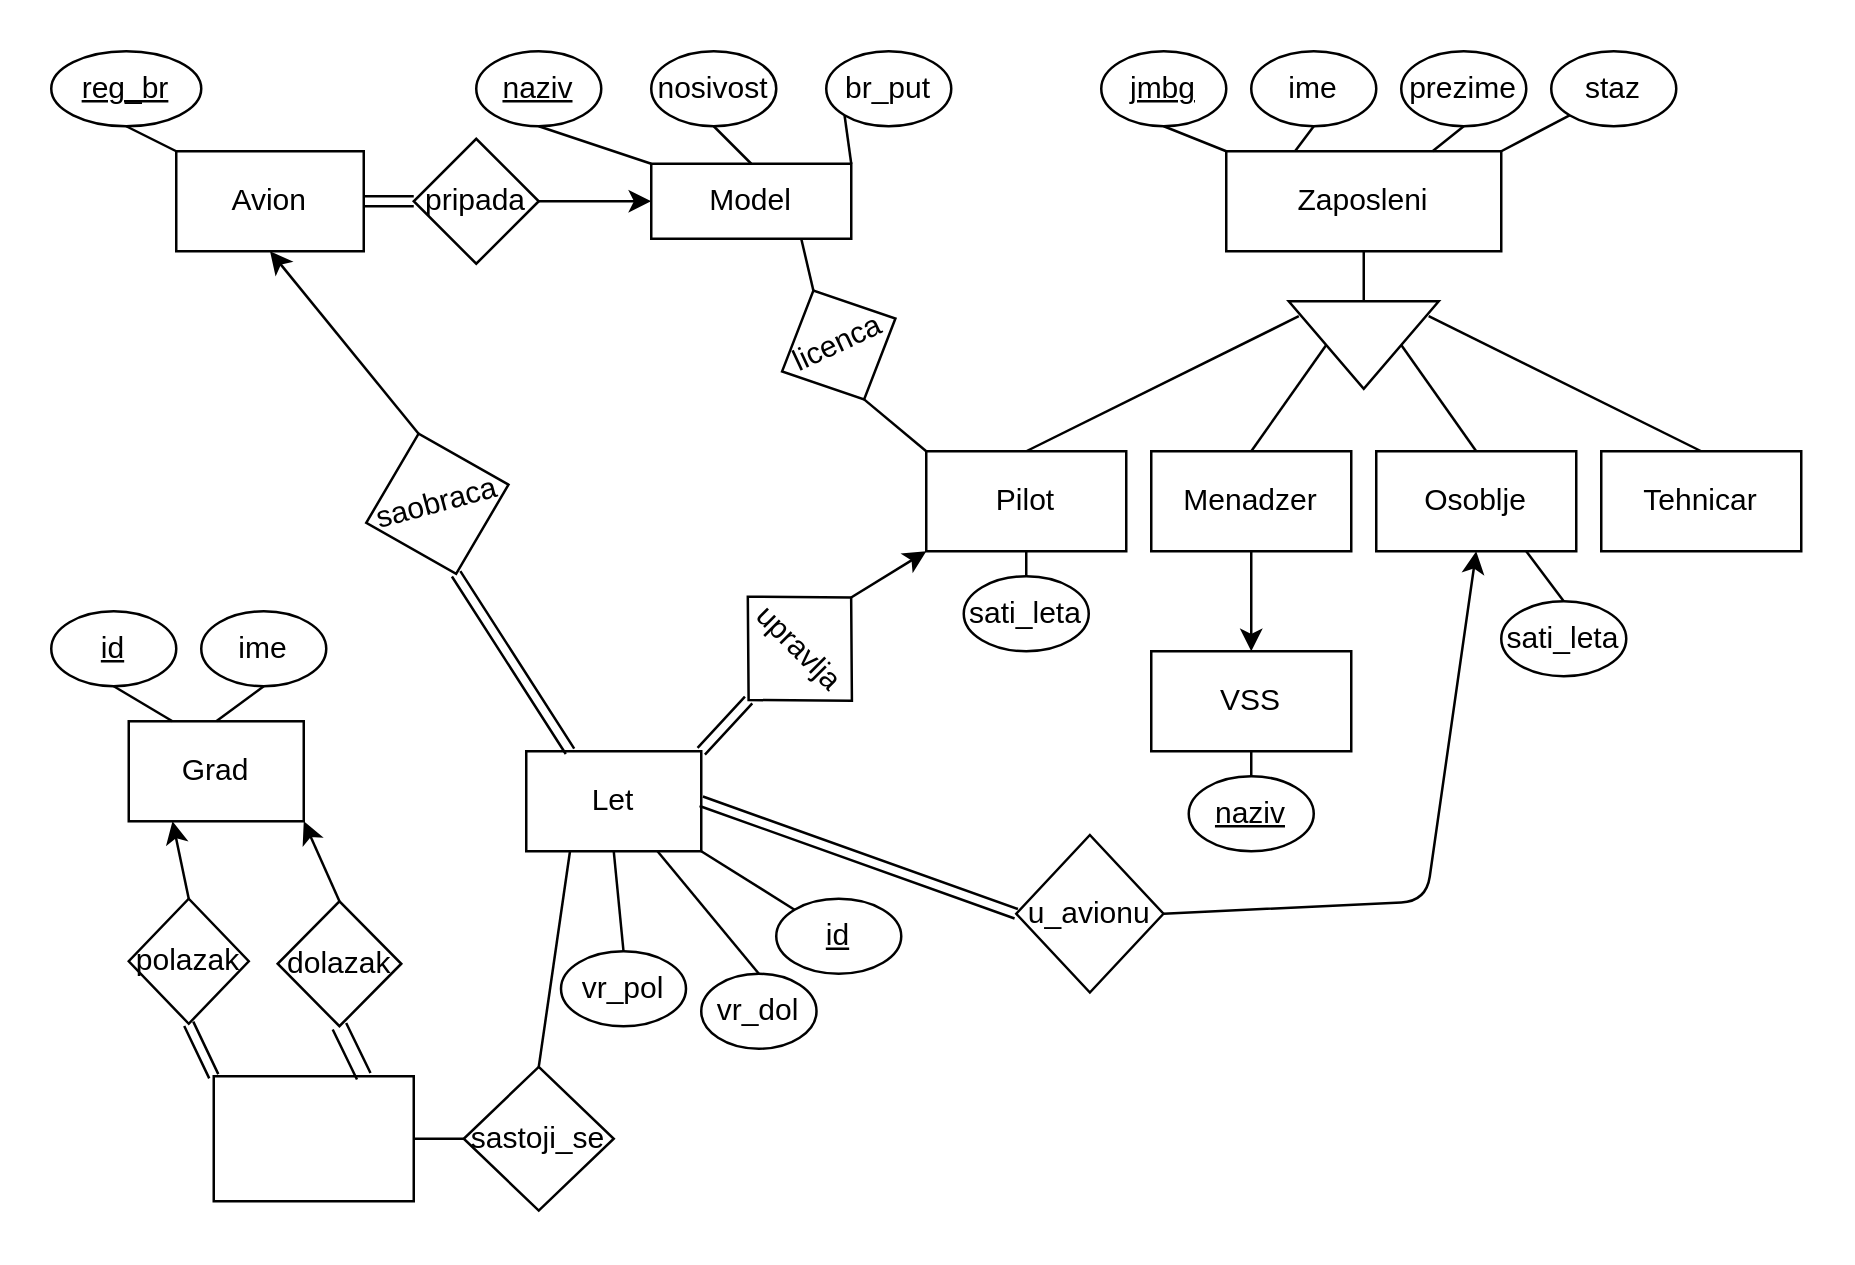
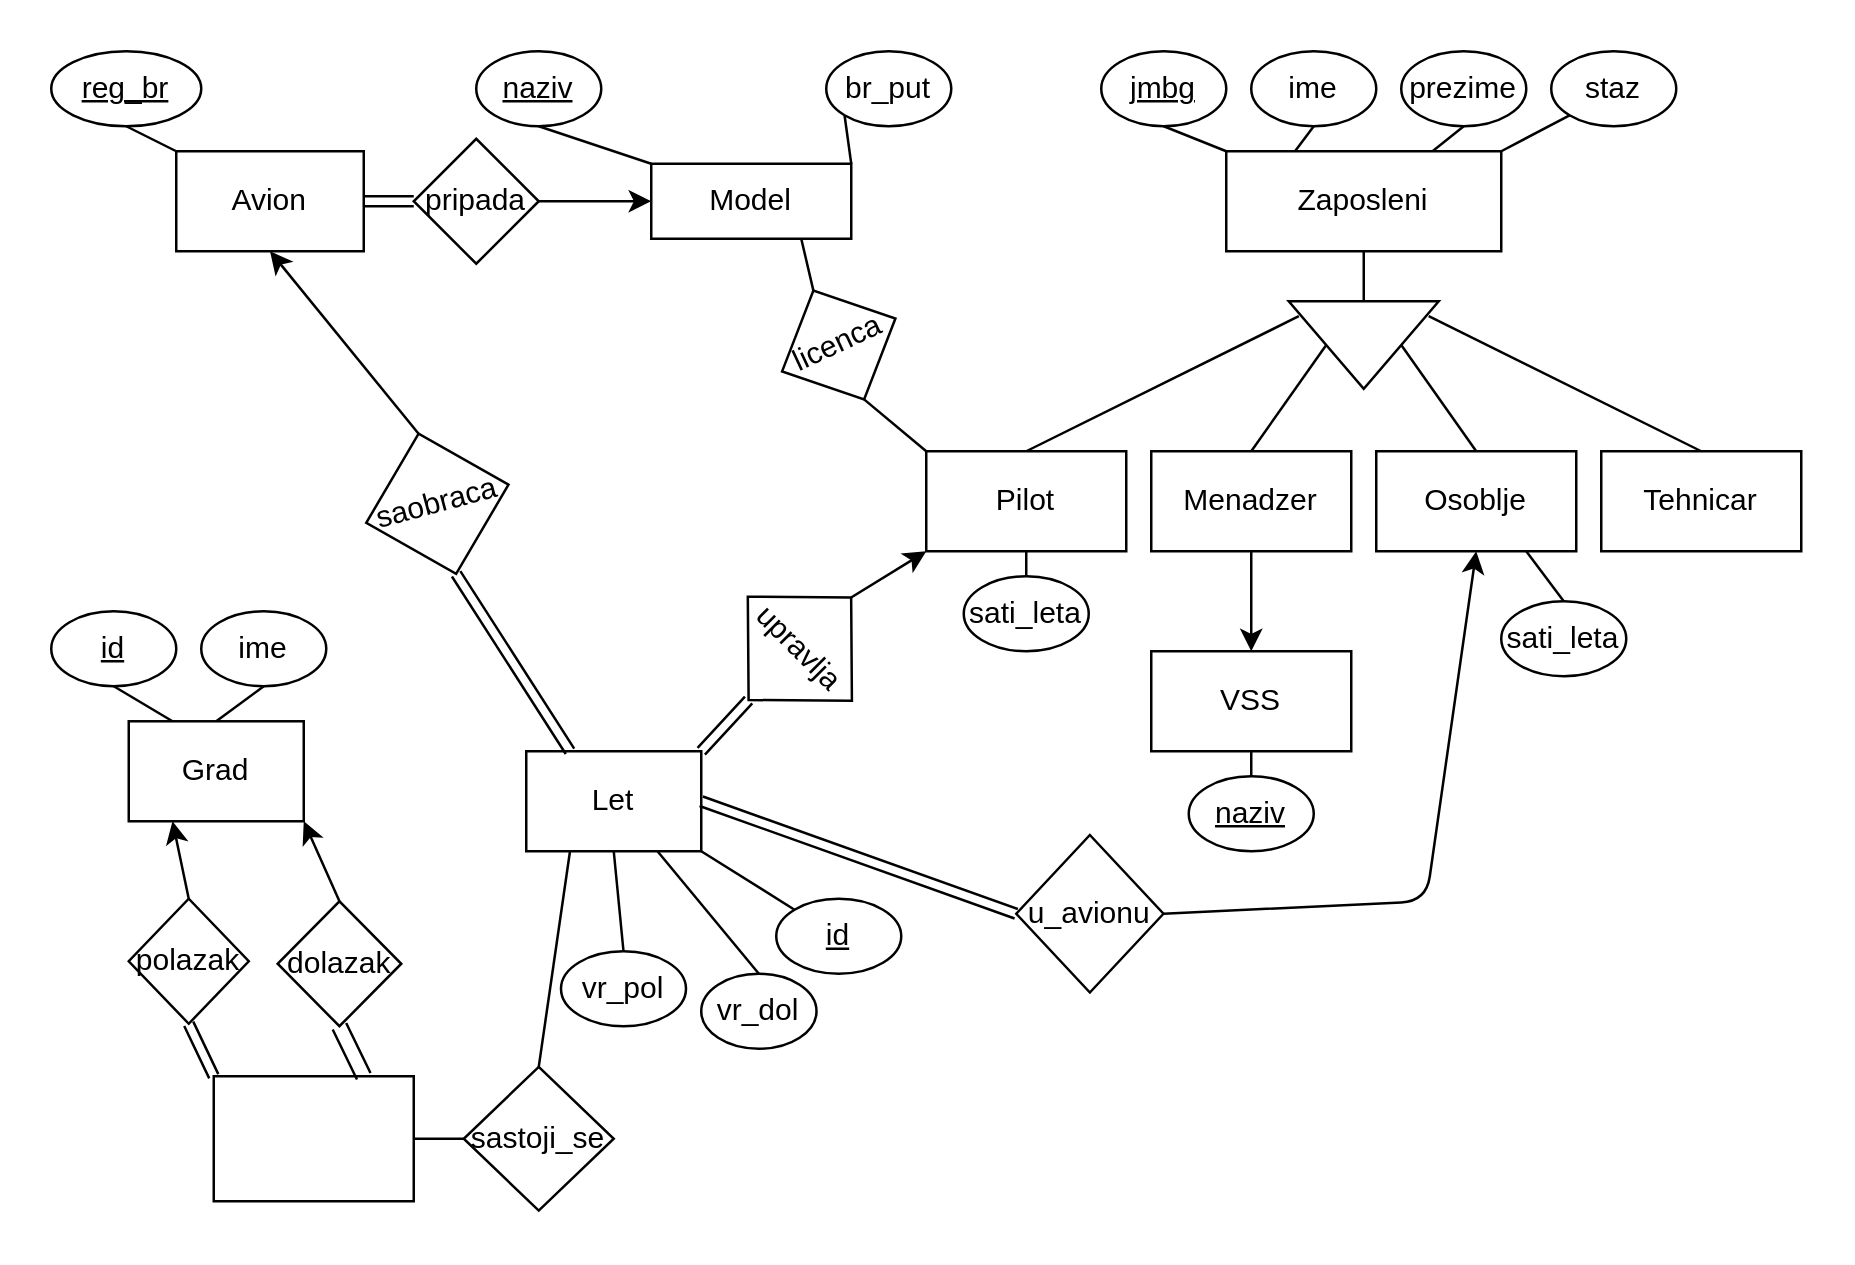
- <mxCell id="8" value="nosivost" style="ellipse;whiteSpace=wrap;html=1;" vertex="1" parent="1"><mxGeometry x="260" width="50" height="30" as="geometry" y="20" /></mxCell>
- <mxCell id="11" value="" style="endArrow=none;html=1;entryX=0.5;entryY=1;entryDx=0;entryDy=0;exitX=0.5;exitY=0;exitDx=0;exitDy=0;" edge="1" parent="1" source="5" target="8"><mxGeometry width="50" height="50" relative="1" as="geometry"><mxPoint x="210" y="290" as="sourcePoint" /><mxPoint x="260" y="240" as="targetPoint" /></mxGeometry></mxCell>
